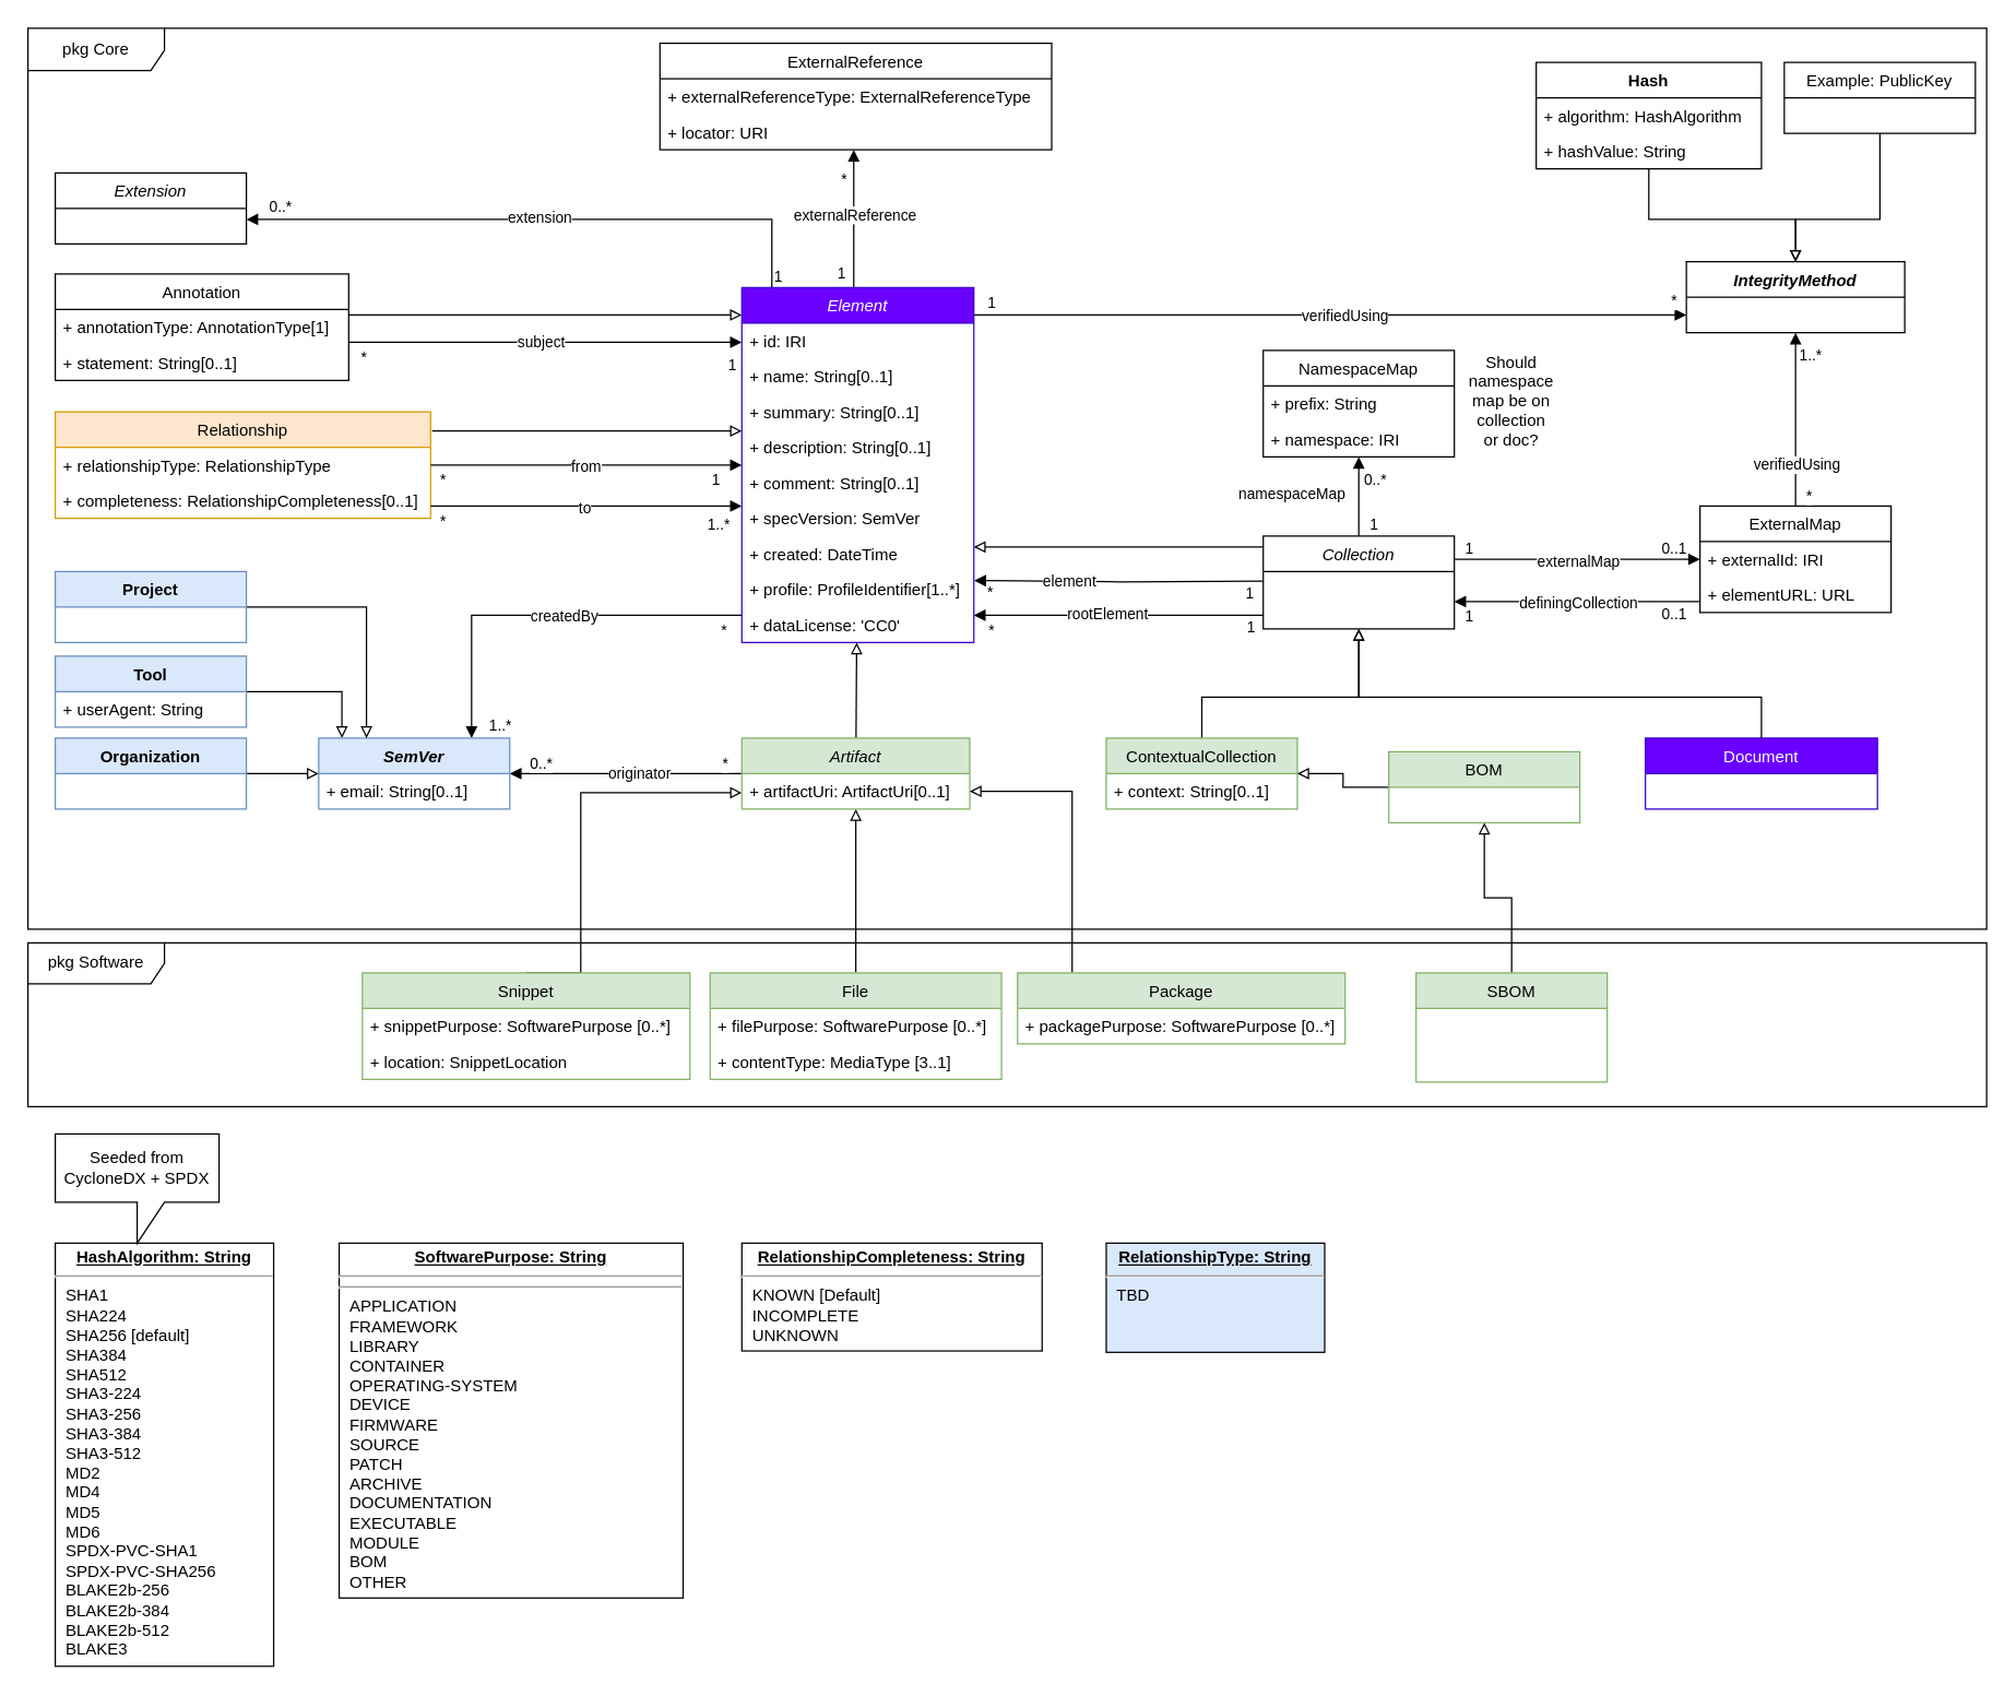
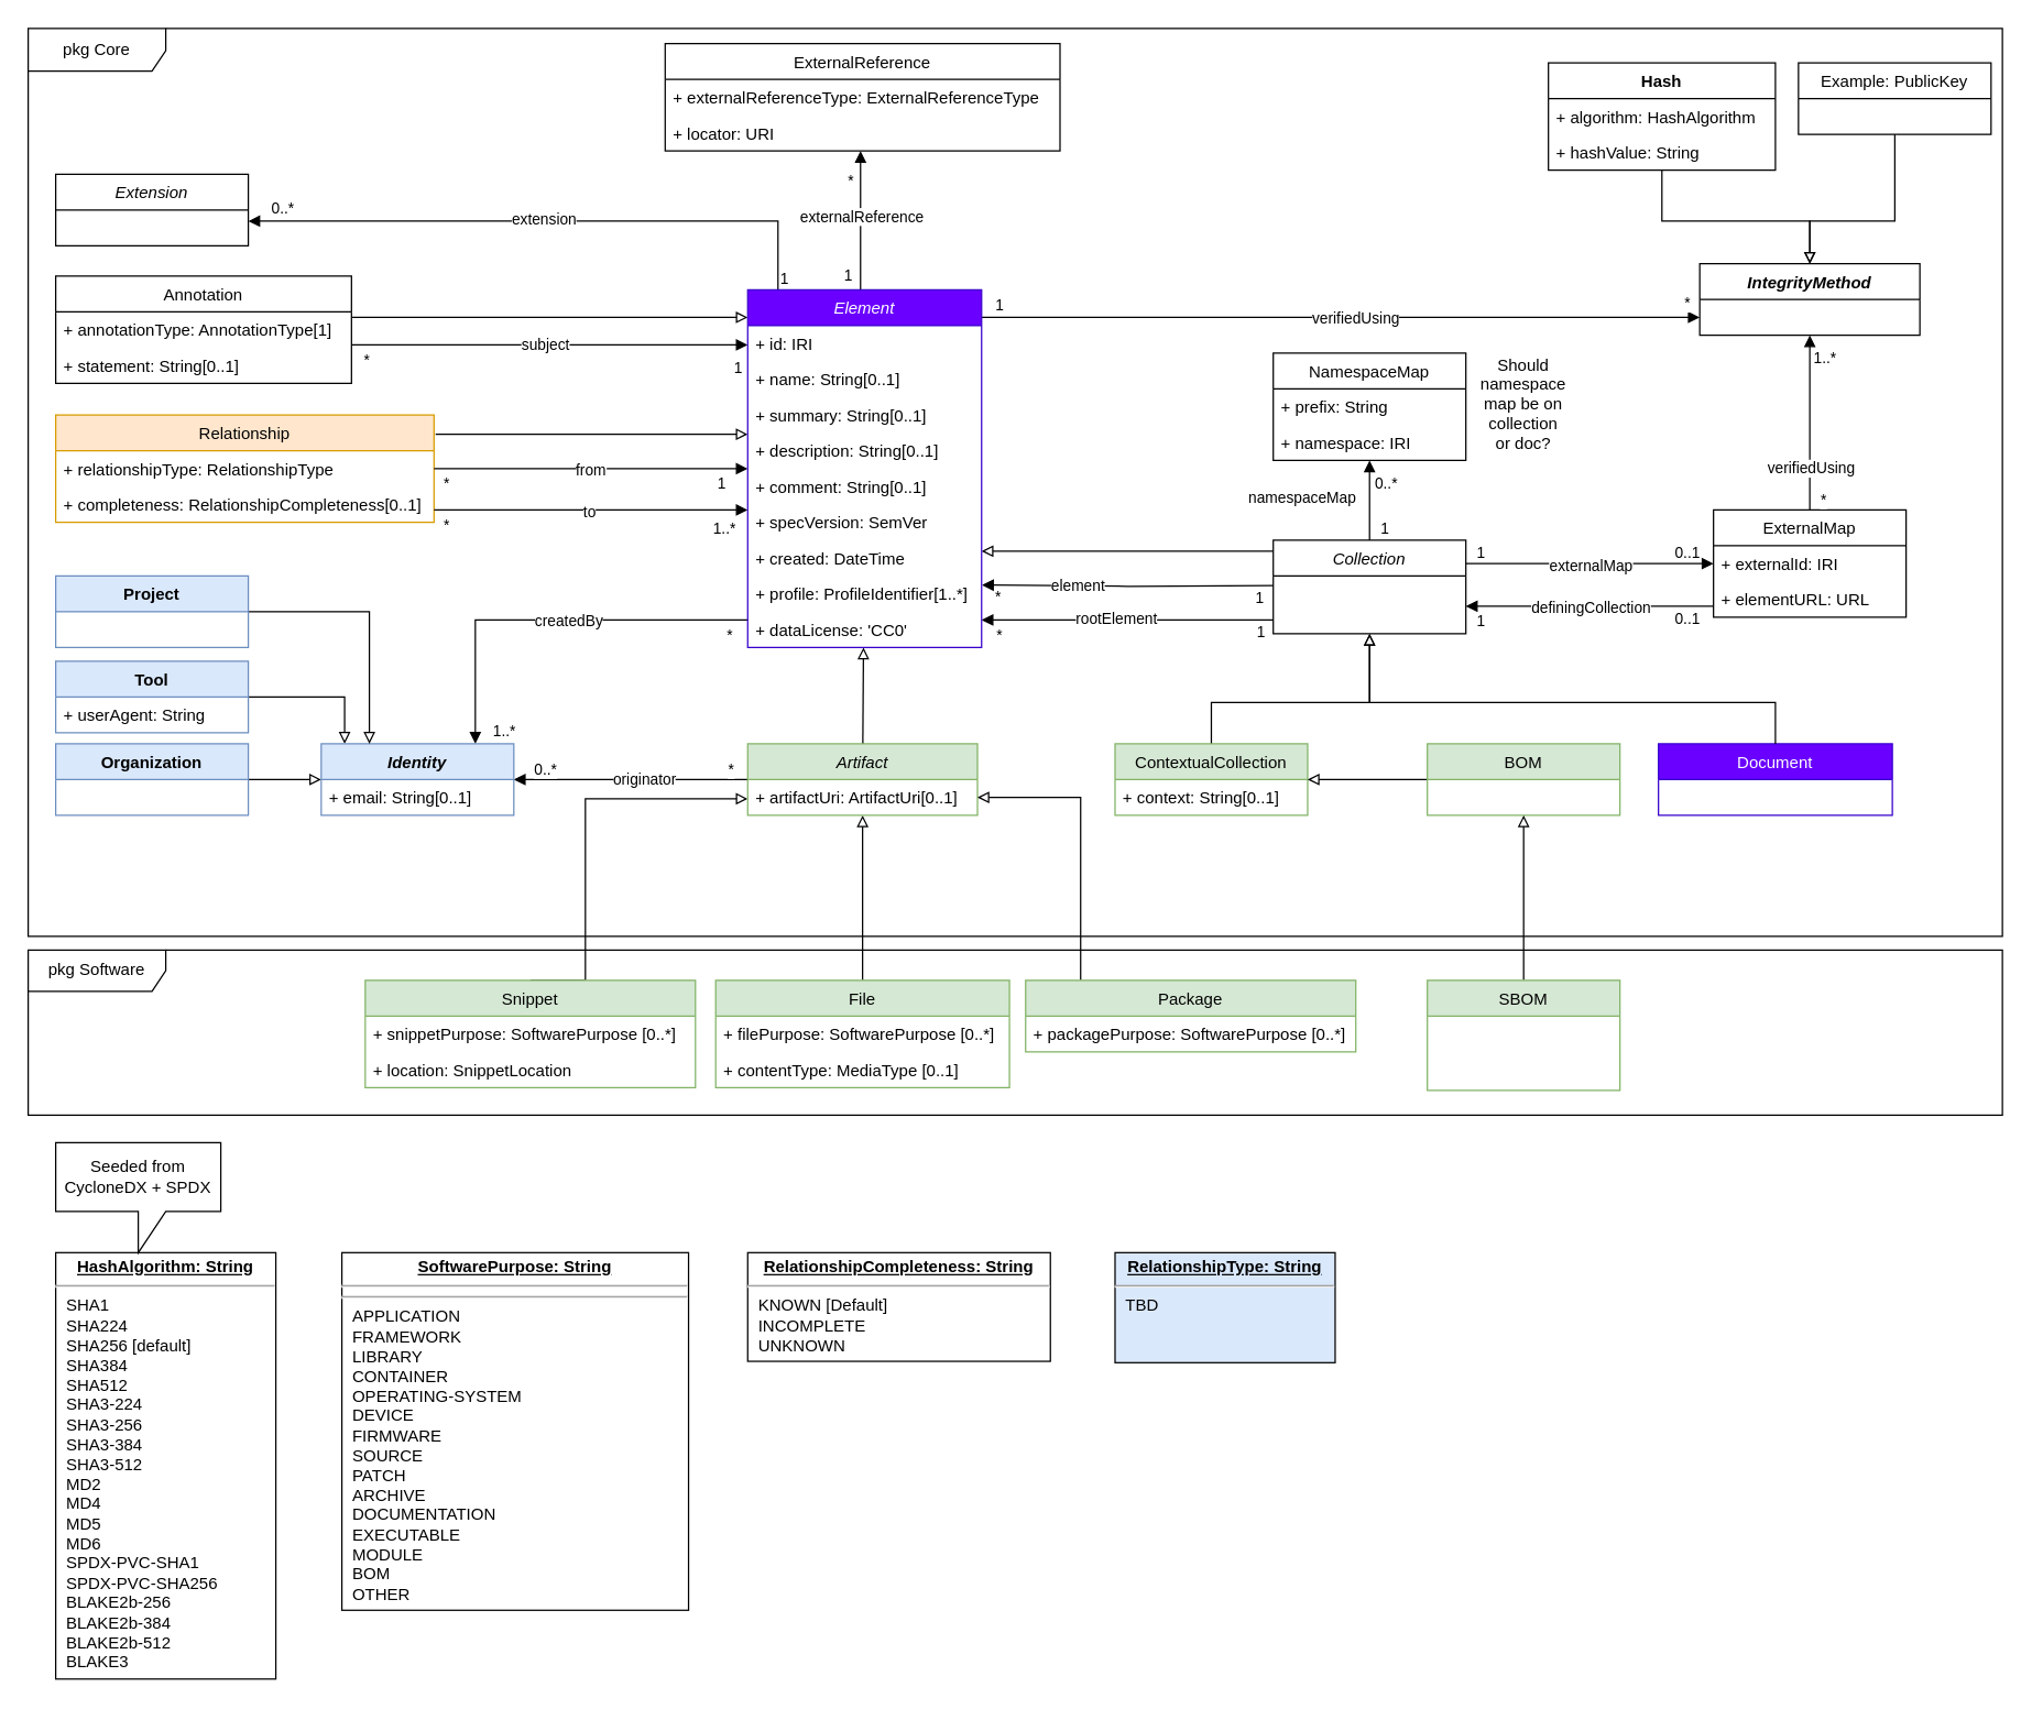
- <mxCell id="51" value="SemVer" style="swimlane;fontStyle=3;childLayout=stackLayout;horizontal=1;startSize=26;fillColor=#dae8fc;horizontalStack=0;resizeParent=1;resizeParentMax=0;resizeLast=0;collapsible=1;marginBottom=0;strokeColor=#6c8ebf;" parent="1" vertex="1"><mxGeometry x="233" y="540" width="140" height="52" as="geometry" /></mxCell>
+ <mxCell id="51" value="Identity" style="swimlane;fontStyle=3;childLayout=stackLayout;horizontal=1;startSize=26;fillColor=#dae8fc;horizontalStack=0;resizeParent=1;resizeParentMax=0;resizeLast=0;collapsible=1;marginBottom=0;strokeColor=#6c8ebf;" parent="1" vertex="1"><mxGeometry x="233" y="540" width="140" height="52" as="geometry" /></mxCell>
- <mxCell id="104" value="BOM" style="swimlane;fontStyle=0;childLayout=stackLayout;horizontal=1;startSize=26;fillColor=#d5e8d4;horizontalStack=0;resizeParent=1;resizeParentMax=0;resizeLast=0;collapsible=1;marginBottom=0;strokeColor=#82b366;" parent="1" vertex="1"><mxGeometry x="1017" y="550" width="140" height="52" as="geometry" /></mxCell>
+ <mxCell id="104" value="BOM" style="swimlane;fontStyle=0;childLayout=stackLayout;horizontal=1;startSize=26;fillColor=#d5e8d4;horizontalStack=0;resizeParent=1;resizeParentMax=0;resizeLast=0;collapsible=1;marginBottom=0;strokeColor=#82b366;" parent="1" vertex="1"><mxGeometry x="1037" y="540" width="140" height="52" as="geometry" /></mxCell>
- <mxCell id="61" value="+ contentType: MediaType [3..1]" style="text;strokeColor=none;fillColor=none;align=left;verticalAlign=top;spacingLeft=4;spacingRight=4;overflow=hidden;rotatable=0;points=[[0,0.5],[1,0.5]];portConstraint=eastwest;" parent="59" vertex="1"><mxGeometry y="52" width="213.5" height="26" as="geometry" /></mxCell>
+ <mxCell id="61" value="+ contentType: MediaType [0..1]" style="text;strokeColor=none;fillColor=none;align=left;verticalAlign=top;spacingLeft=4;spacingRight=4;overflow=hidden;rotatable=0;points=[[0,0.5],[1,0.5]];portConstraint=eastwest;" parent="59" vertex="1"><mxGeometry y="52" width="213.5" height="26" as="geometry" /></mxCell>
